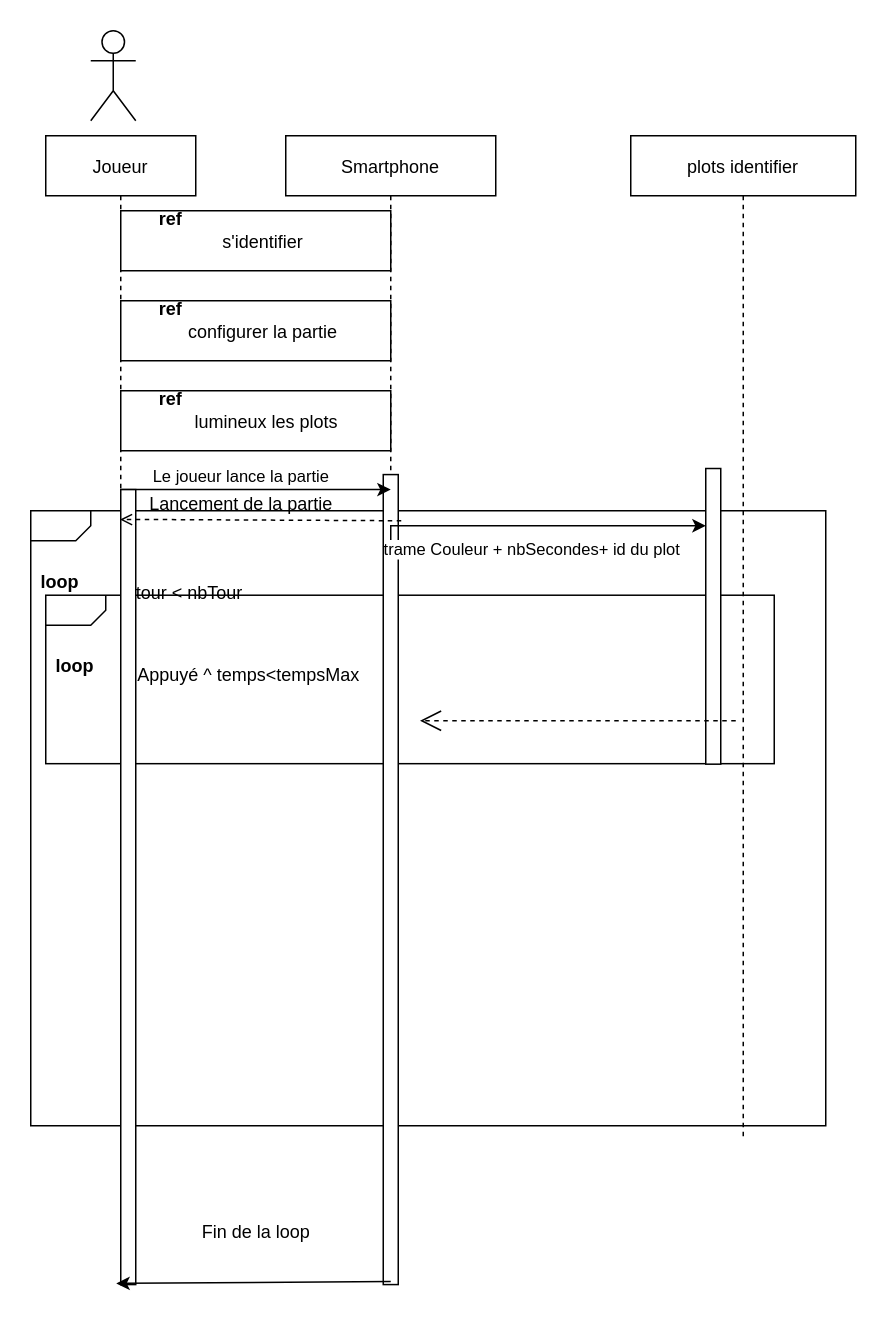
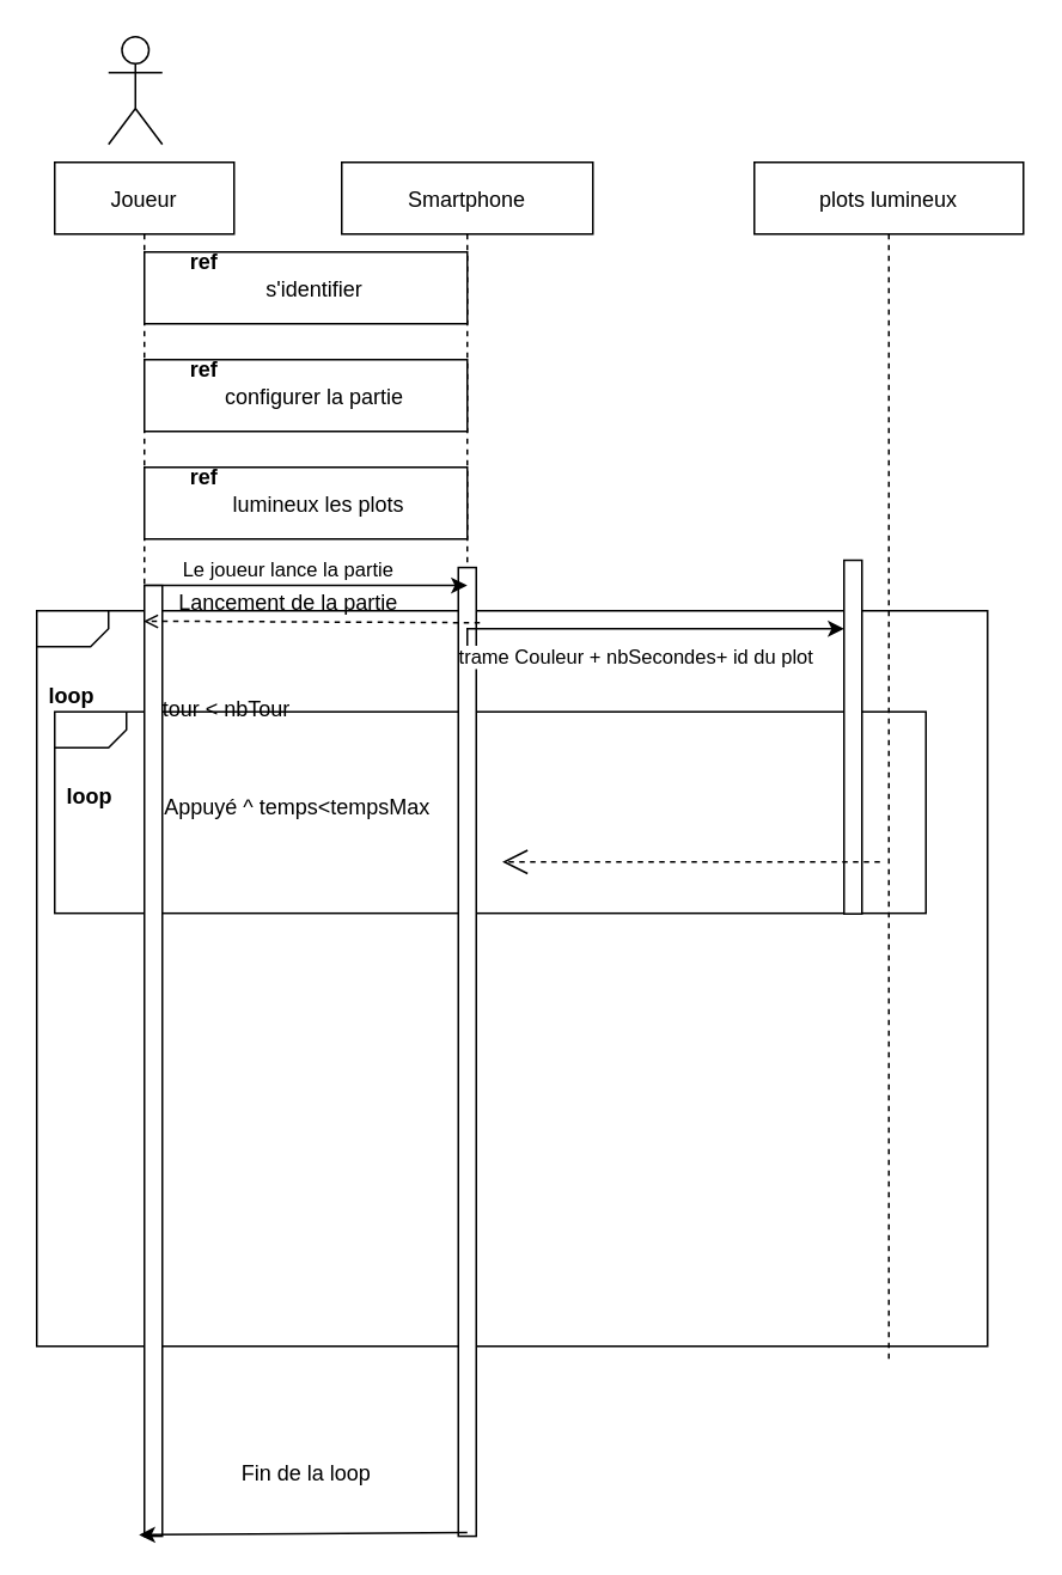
- <mxCell id="23" value="plots identifier" style="shape=umlLifeline;perimeter=lifelinePerimeter;container=1;collapsible=0;recursiveResize=0;rounded=0;shadow=0;strokeWidth=1;" parent="1" vertex="1"><mxGeometry x="420" y="90" width="150" height="670" as="geometry" /></mxCell>
+ <mxCell id="23" value="plots lumineux" style="shape=umlLifeline;perimeter=lifelinePerimeter;container=1;collapsible=0;recursiveResize=0;rounded=0;shadow=0;strokeWidth=1;" parent="1" vertex="1"><mxGeometry x="420" y="90" width="150" height="670" as="geometry" /></mxCell>
